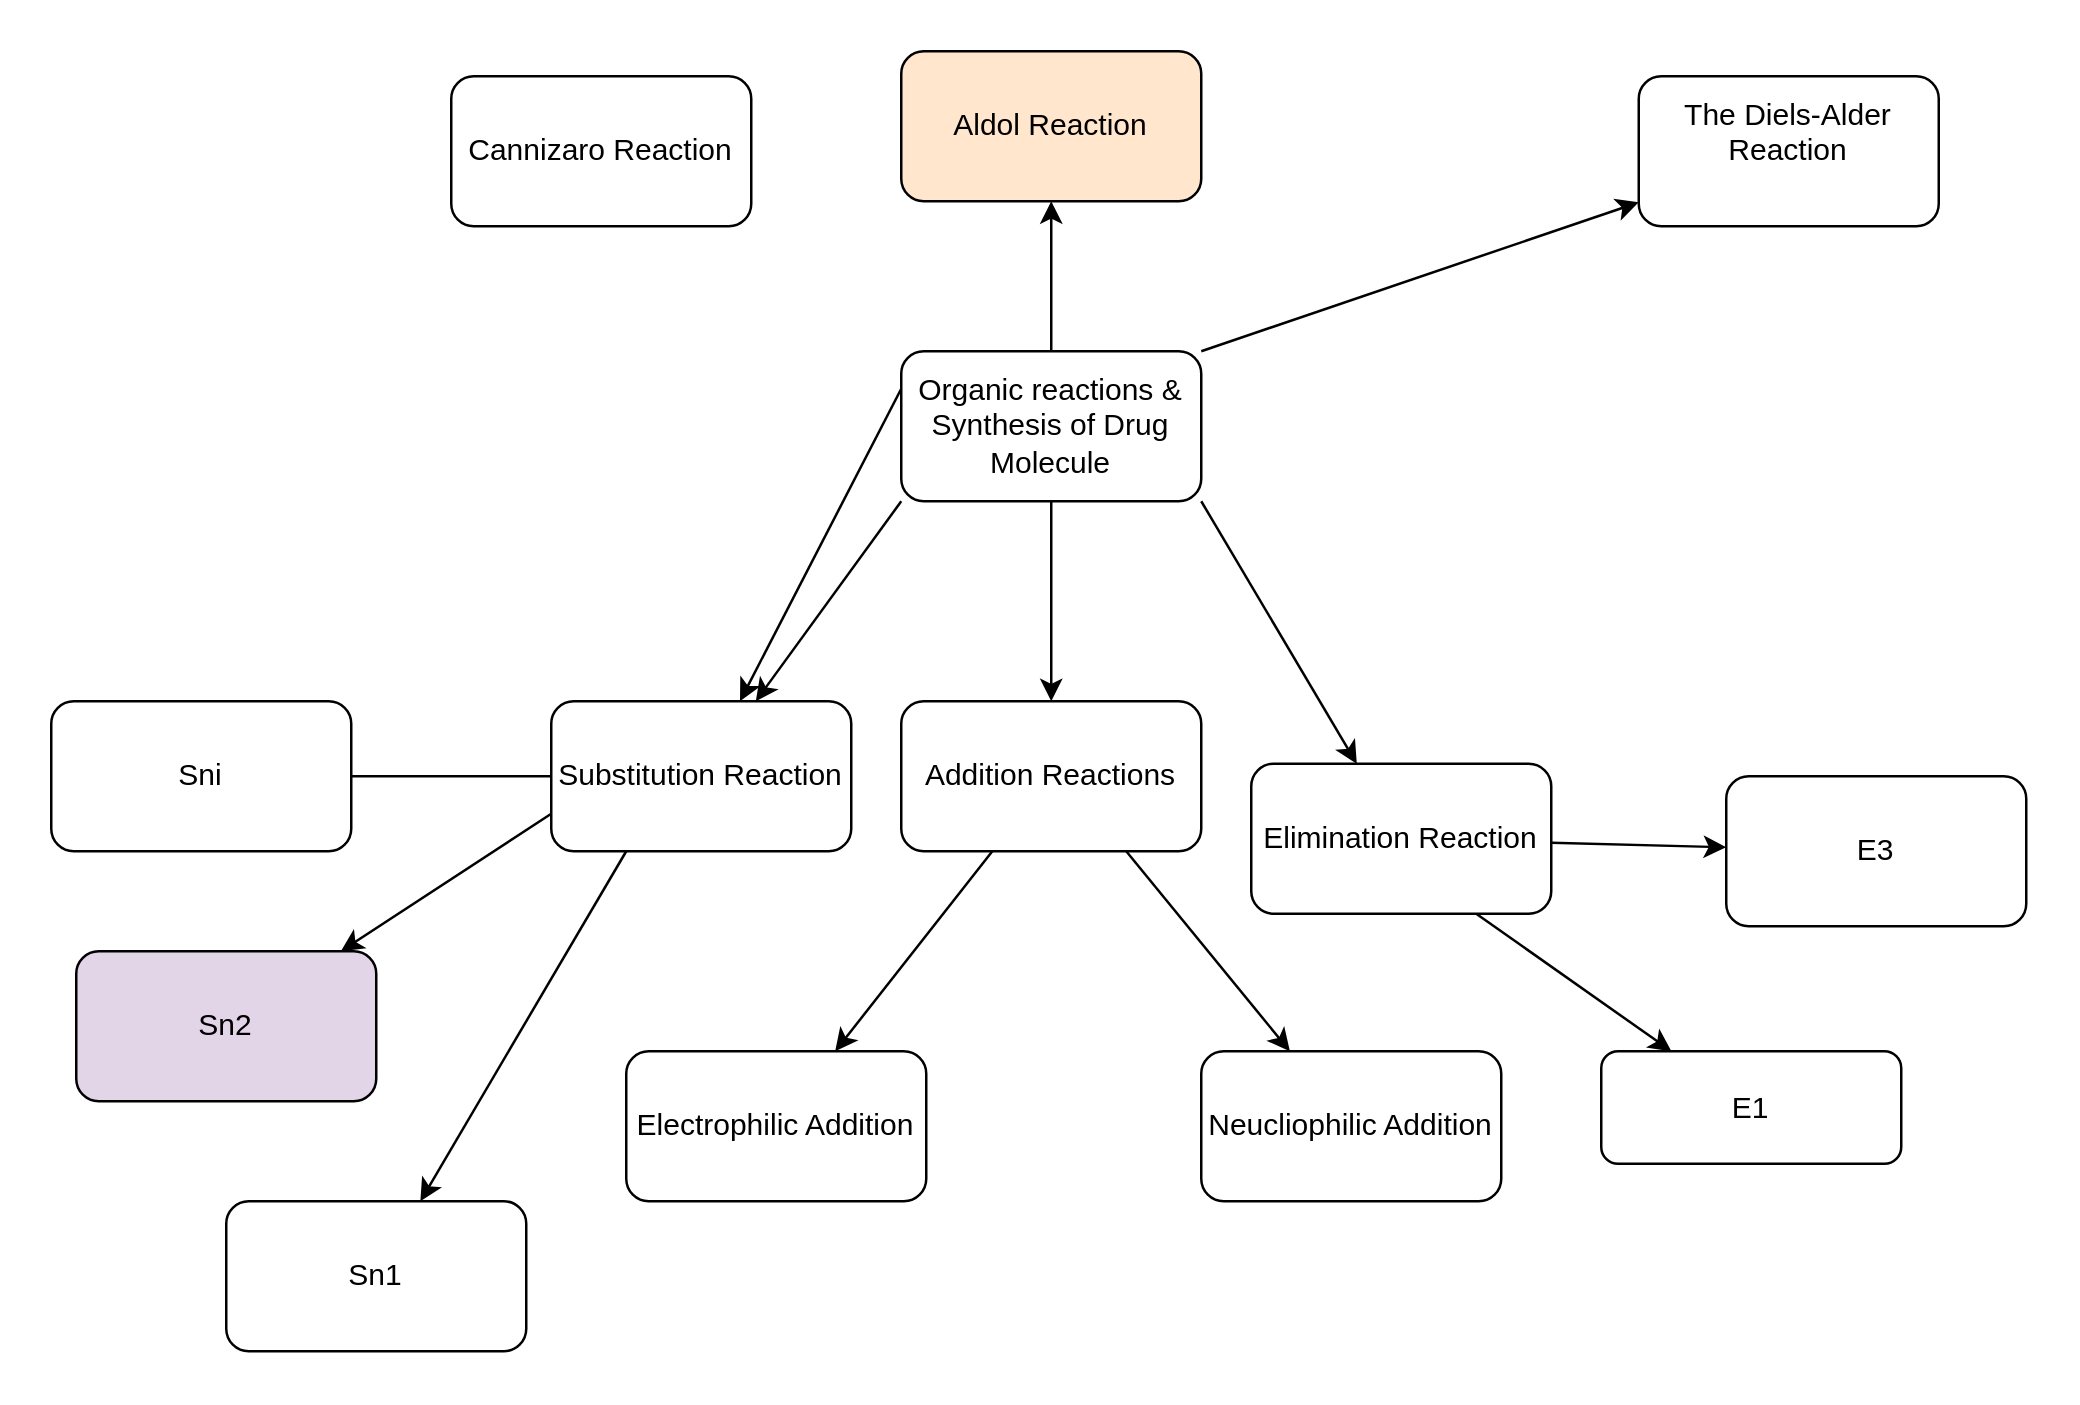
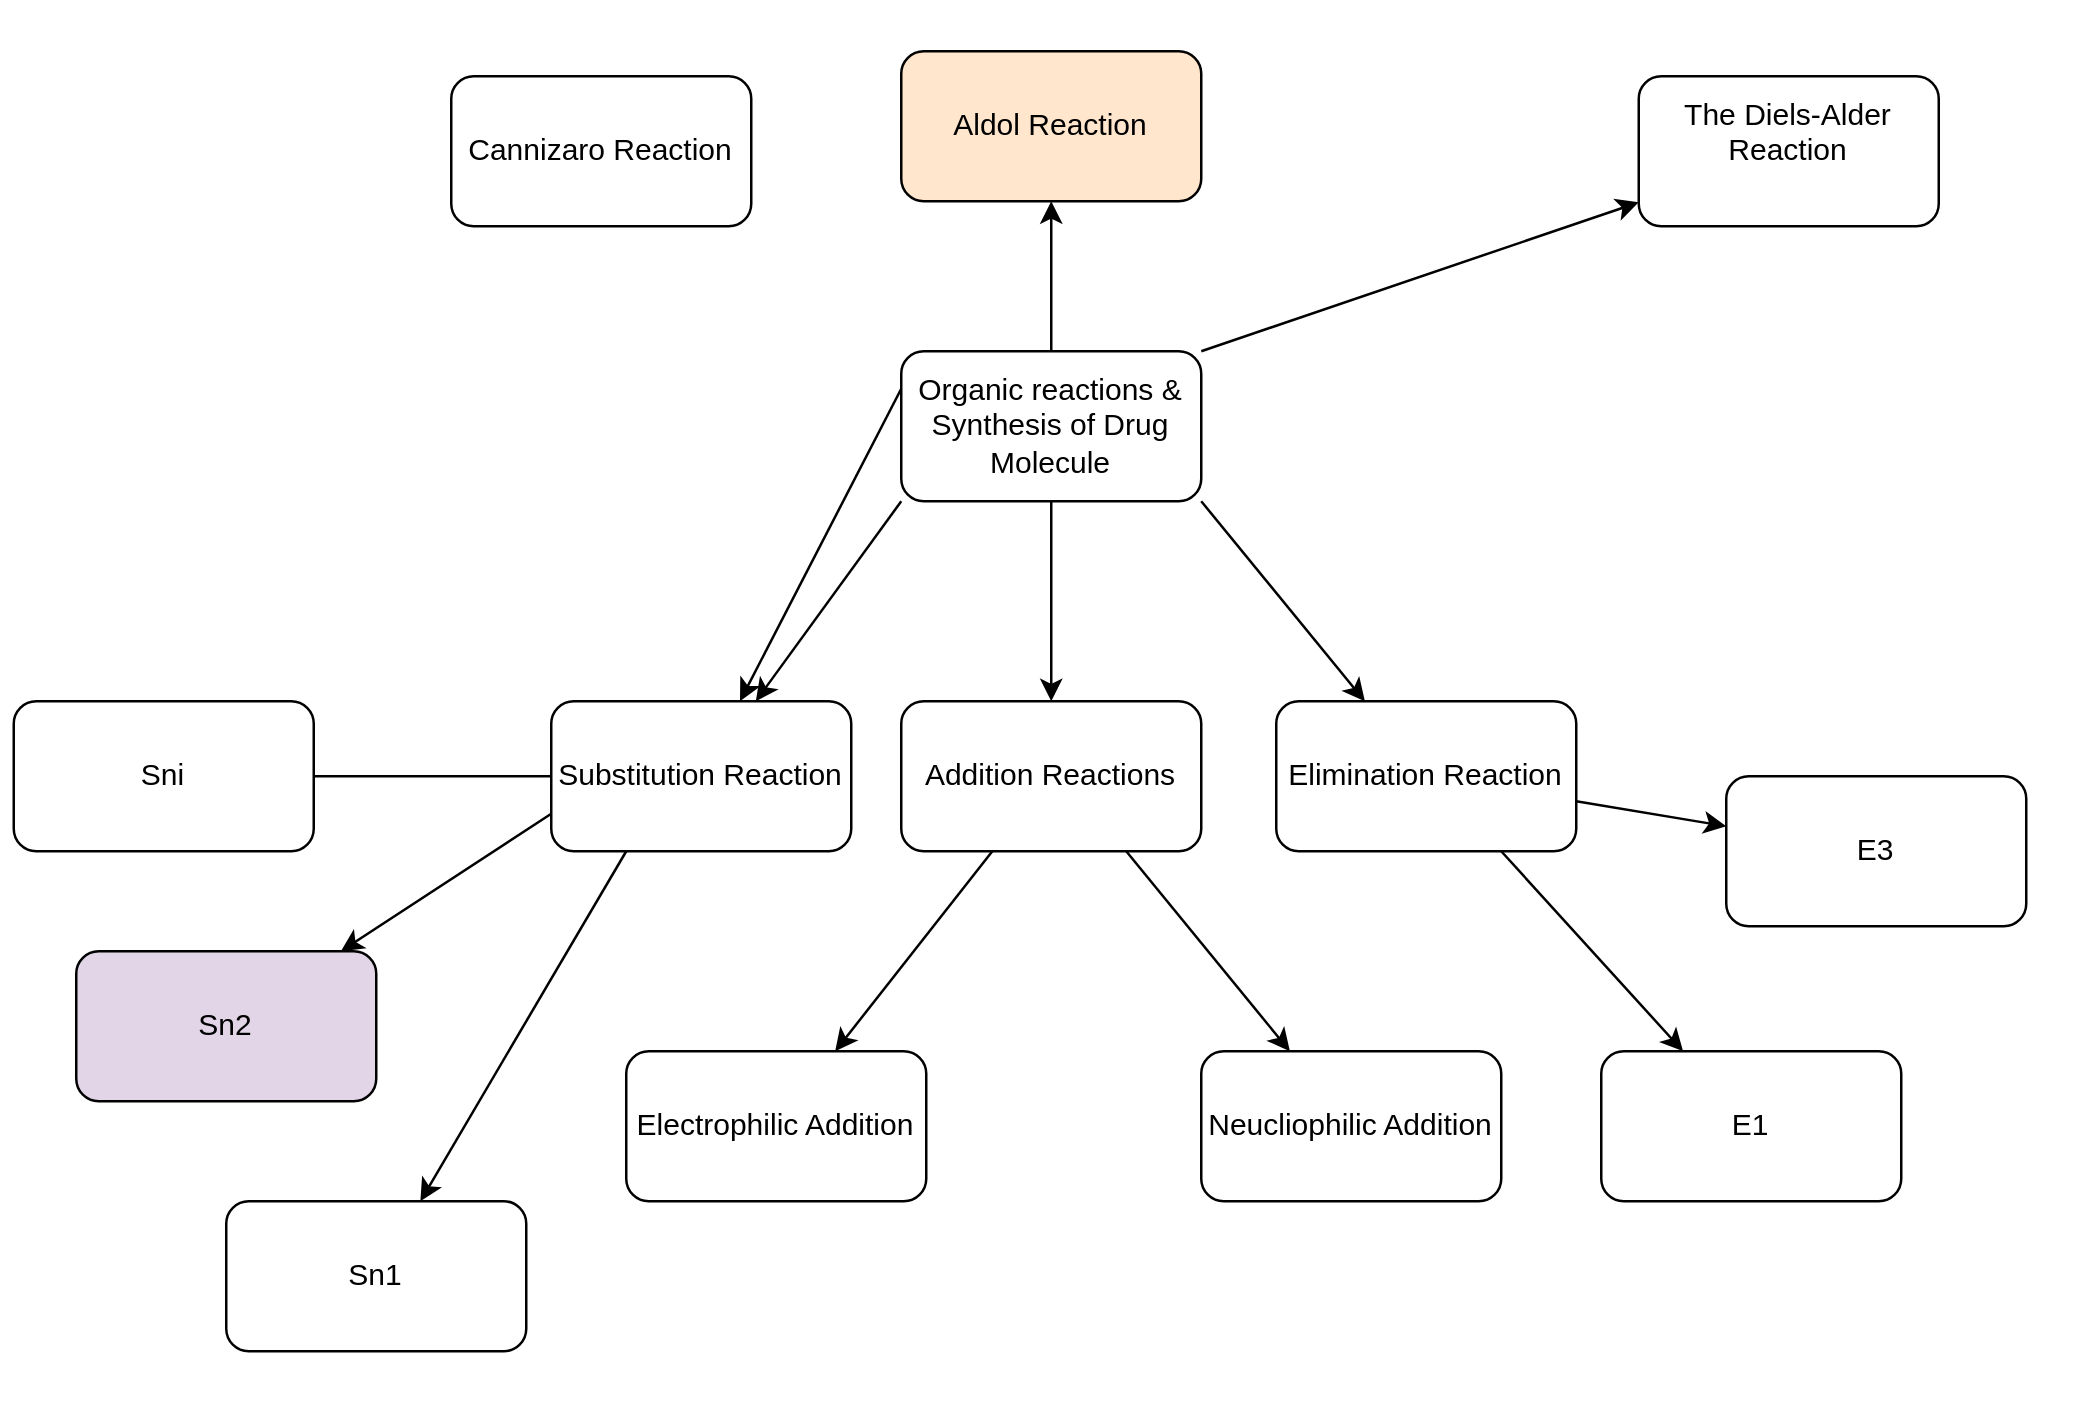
- <mxCell id="23" value="Sni" style="whiteSpace=wrap;html=1;rounded=1;" vertex="1" parent="1"><mxGeometry x="20" y="280" width="120" height="60" as="geometry" /></mxCell>
+ <mxCell id="23" value="Sni" style="whiteSpace=wrap;html=1;rounded=1;" vertex="1" parent="1"><mxGeometry x="5" y="280" width="120" height="60" as="geometry" /></mxCell>
- <mxCell id="14" value="Elimination Reaction" style="rounded=1;whiteSpace=wrap;html=1;" vertex="1" parent="1"><mxGeometry x="500" y="305" width="120" height="60" as="geometry" /></mxCell>
+ <mxCell id="14" value="Elimination Reaction" style="rounded=1;whiteSpace=wrap;html=1;" vertex="1" parent="1"><mxGeometry x="510" y="280" width="120" height="60" as="geometry" /></mxCell>
- <mxCell id="24" value="E1" style="rounded=1;whiteSpace=wrap;html=1;" vertex="1" parent="1"><mxGeometry x="640" y="420" width="120" height="45" as="geometry" /></mxCell>
+ <mxCell id="24" value="E1" style="rounded=1;whiteSpace=wrap;html=1;" vertex="1" parent="1"><mxGeometry x="640" y="420" width="120" height="60" as="geometry" /></mxCell>
